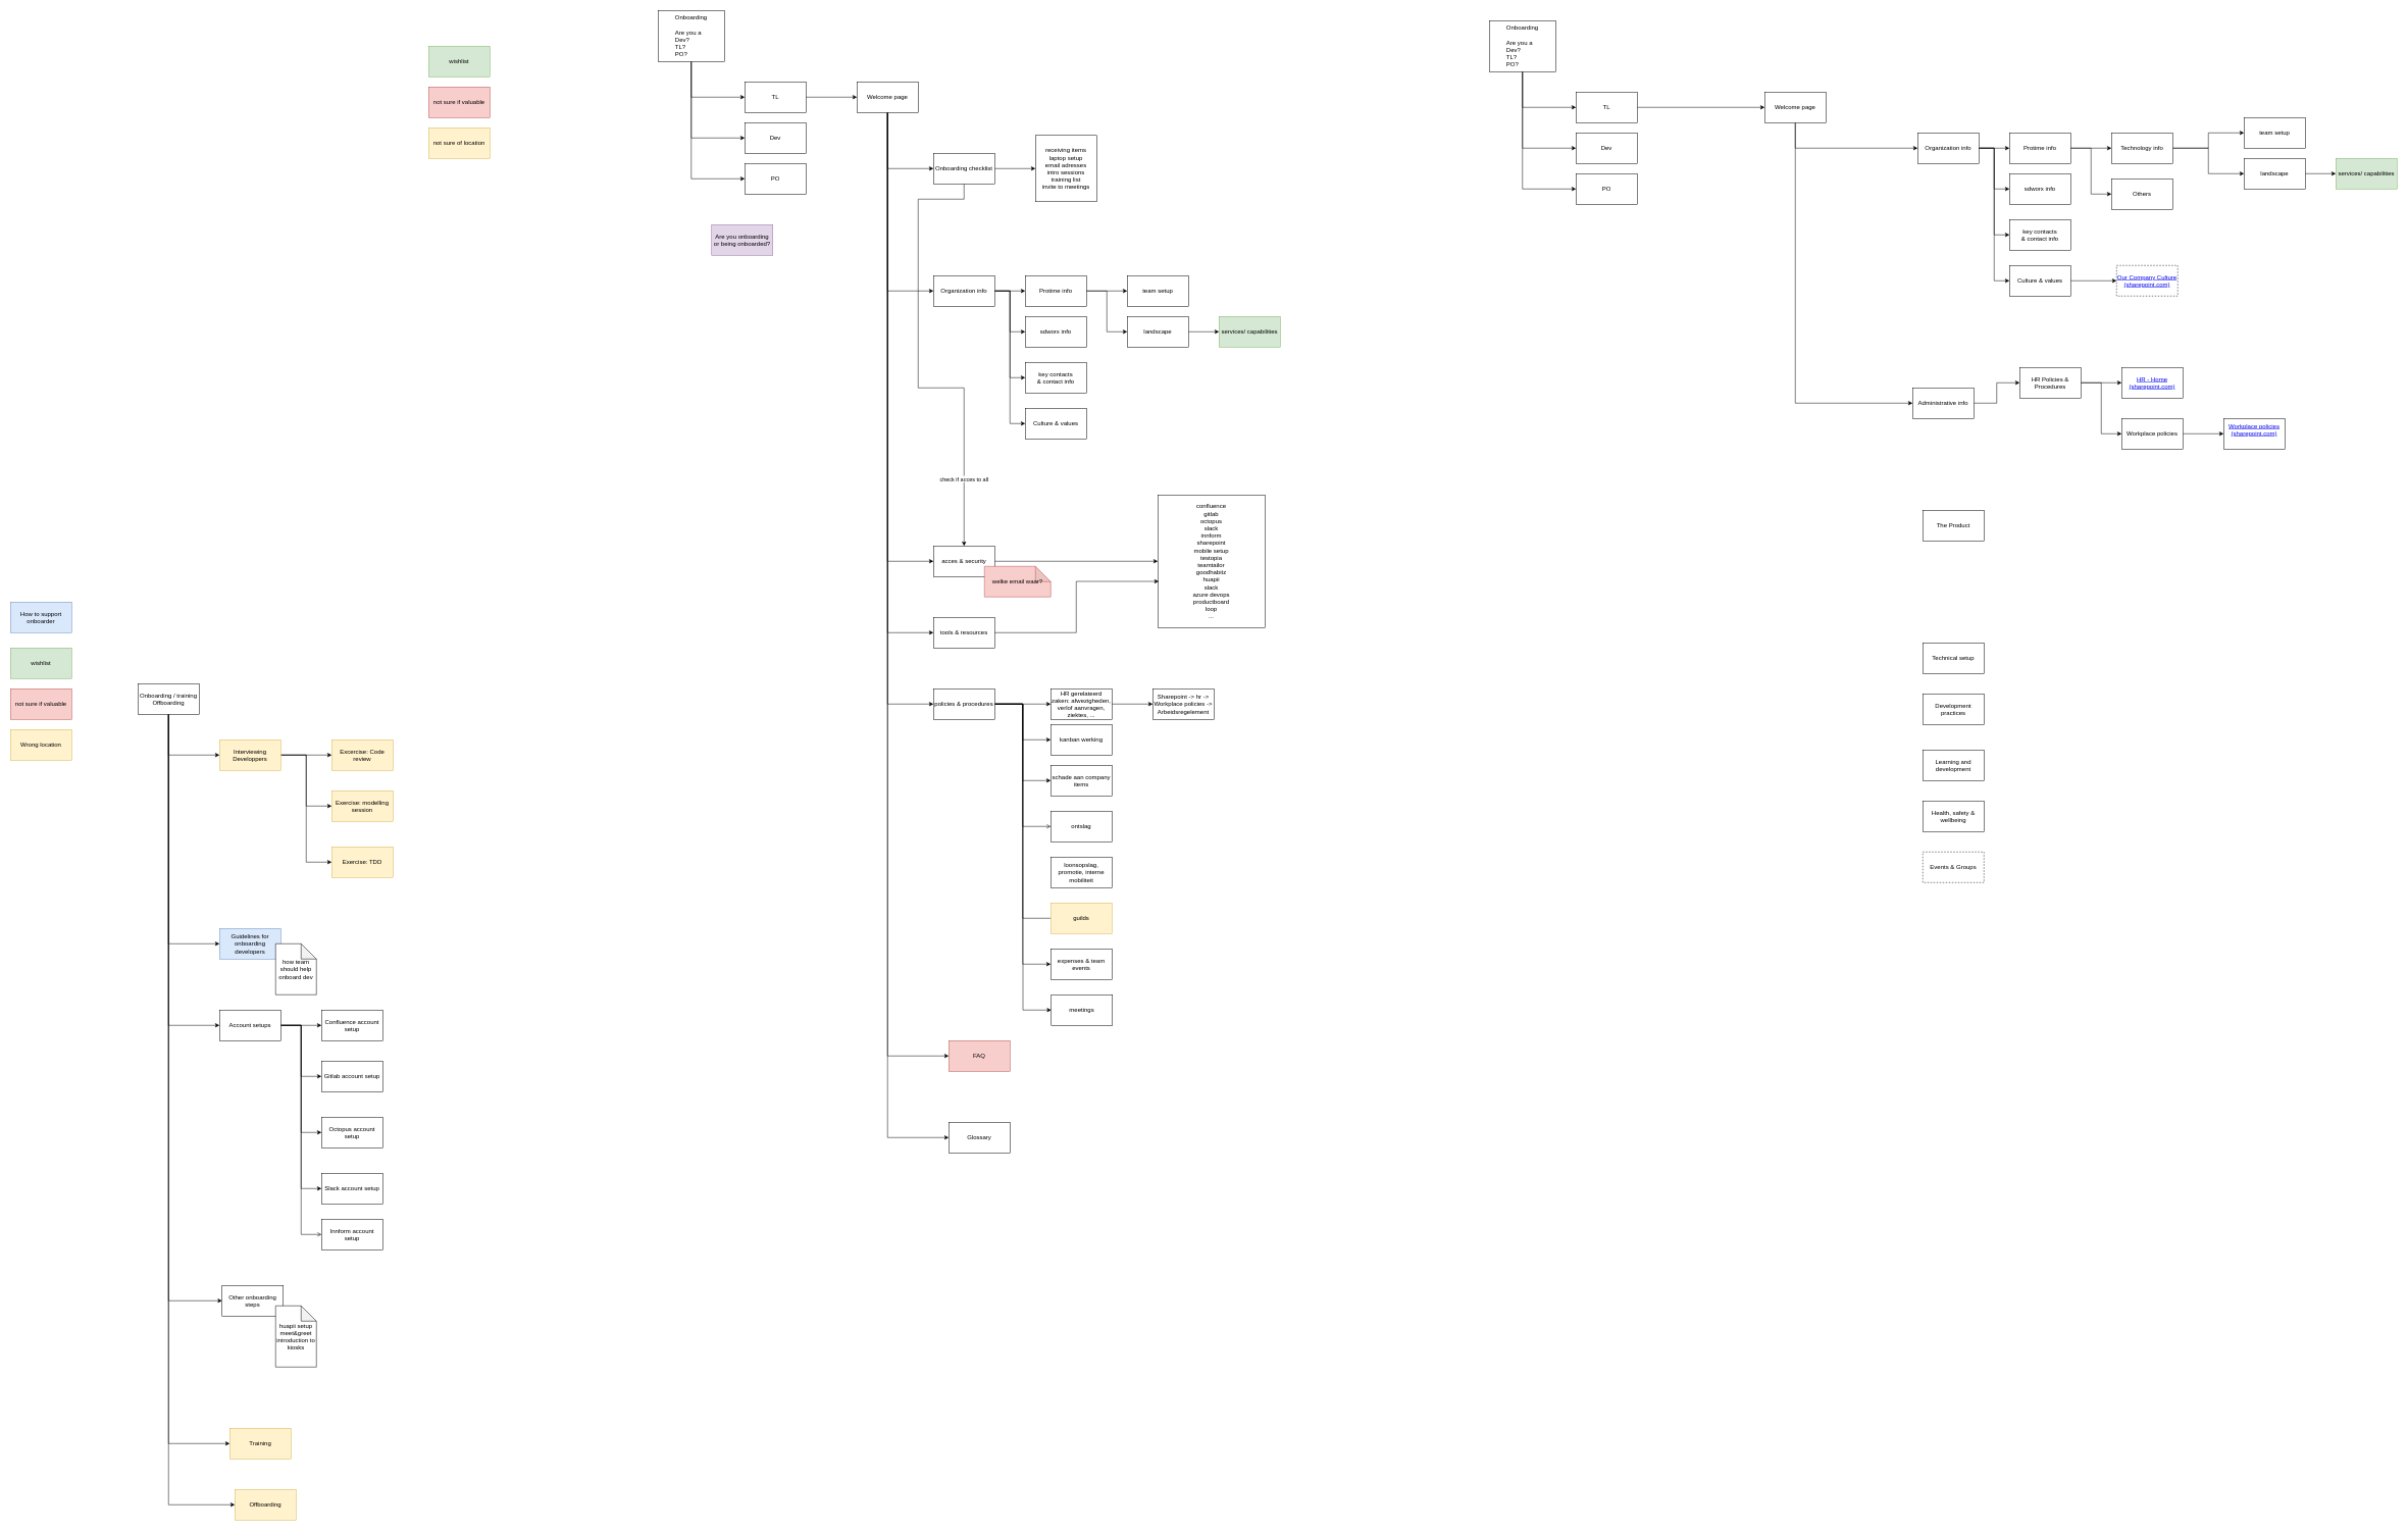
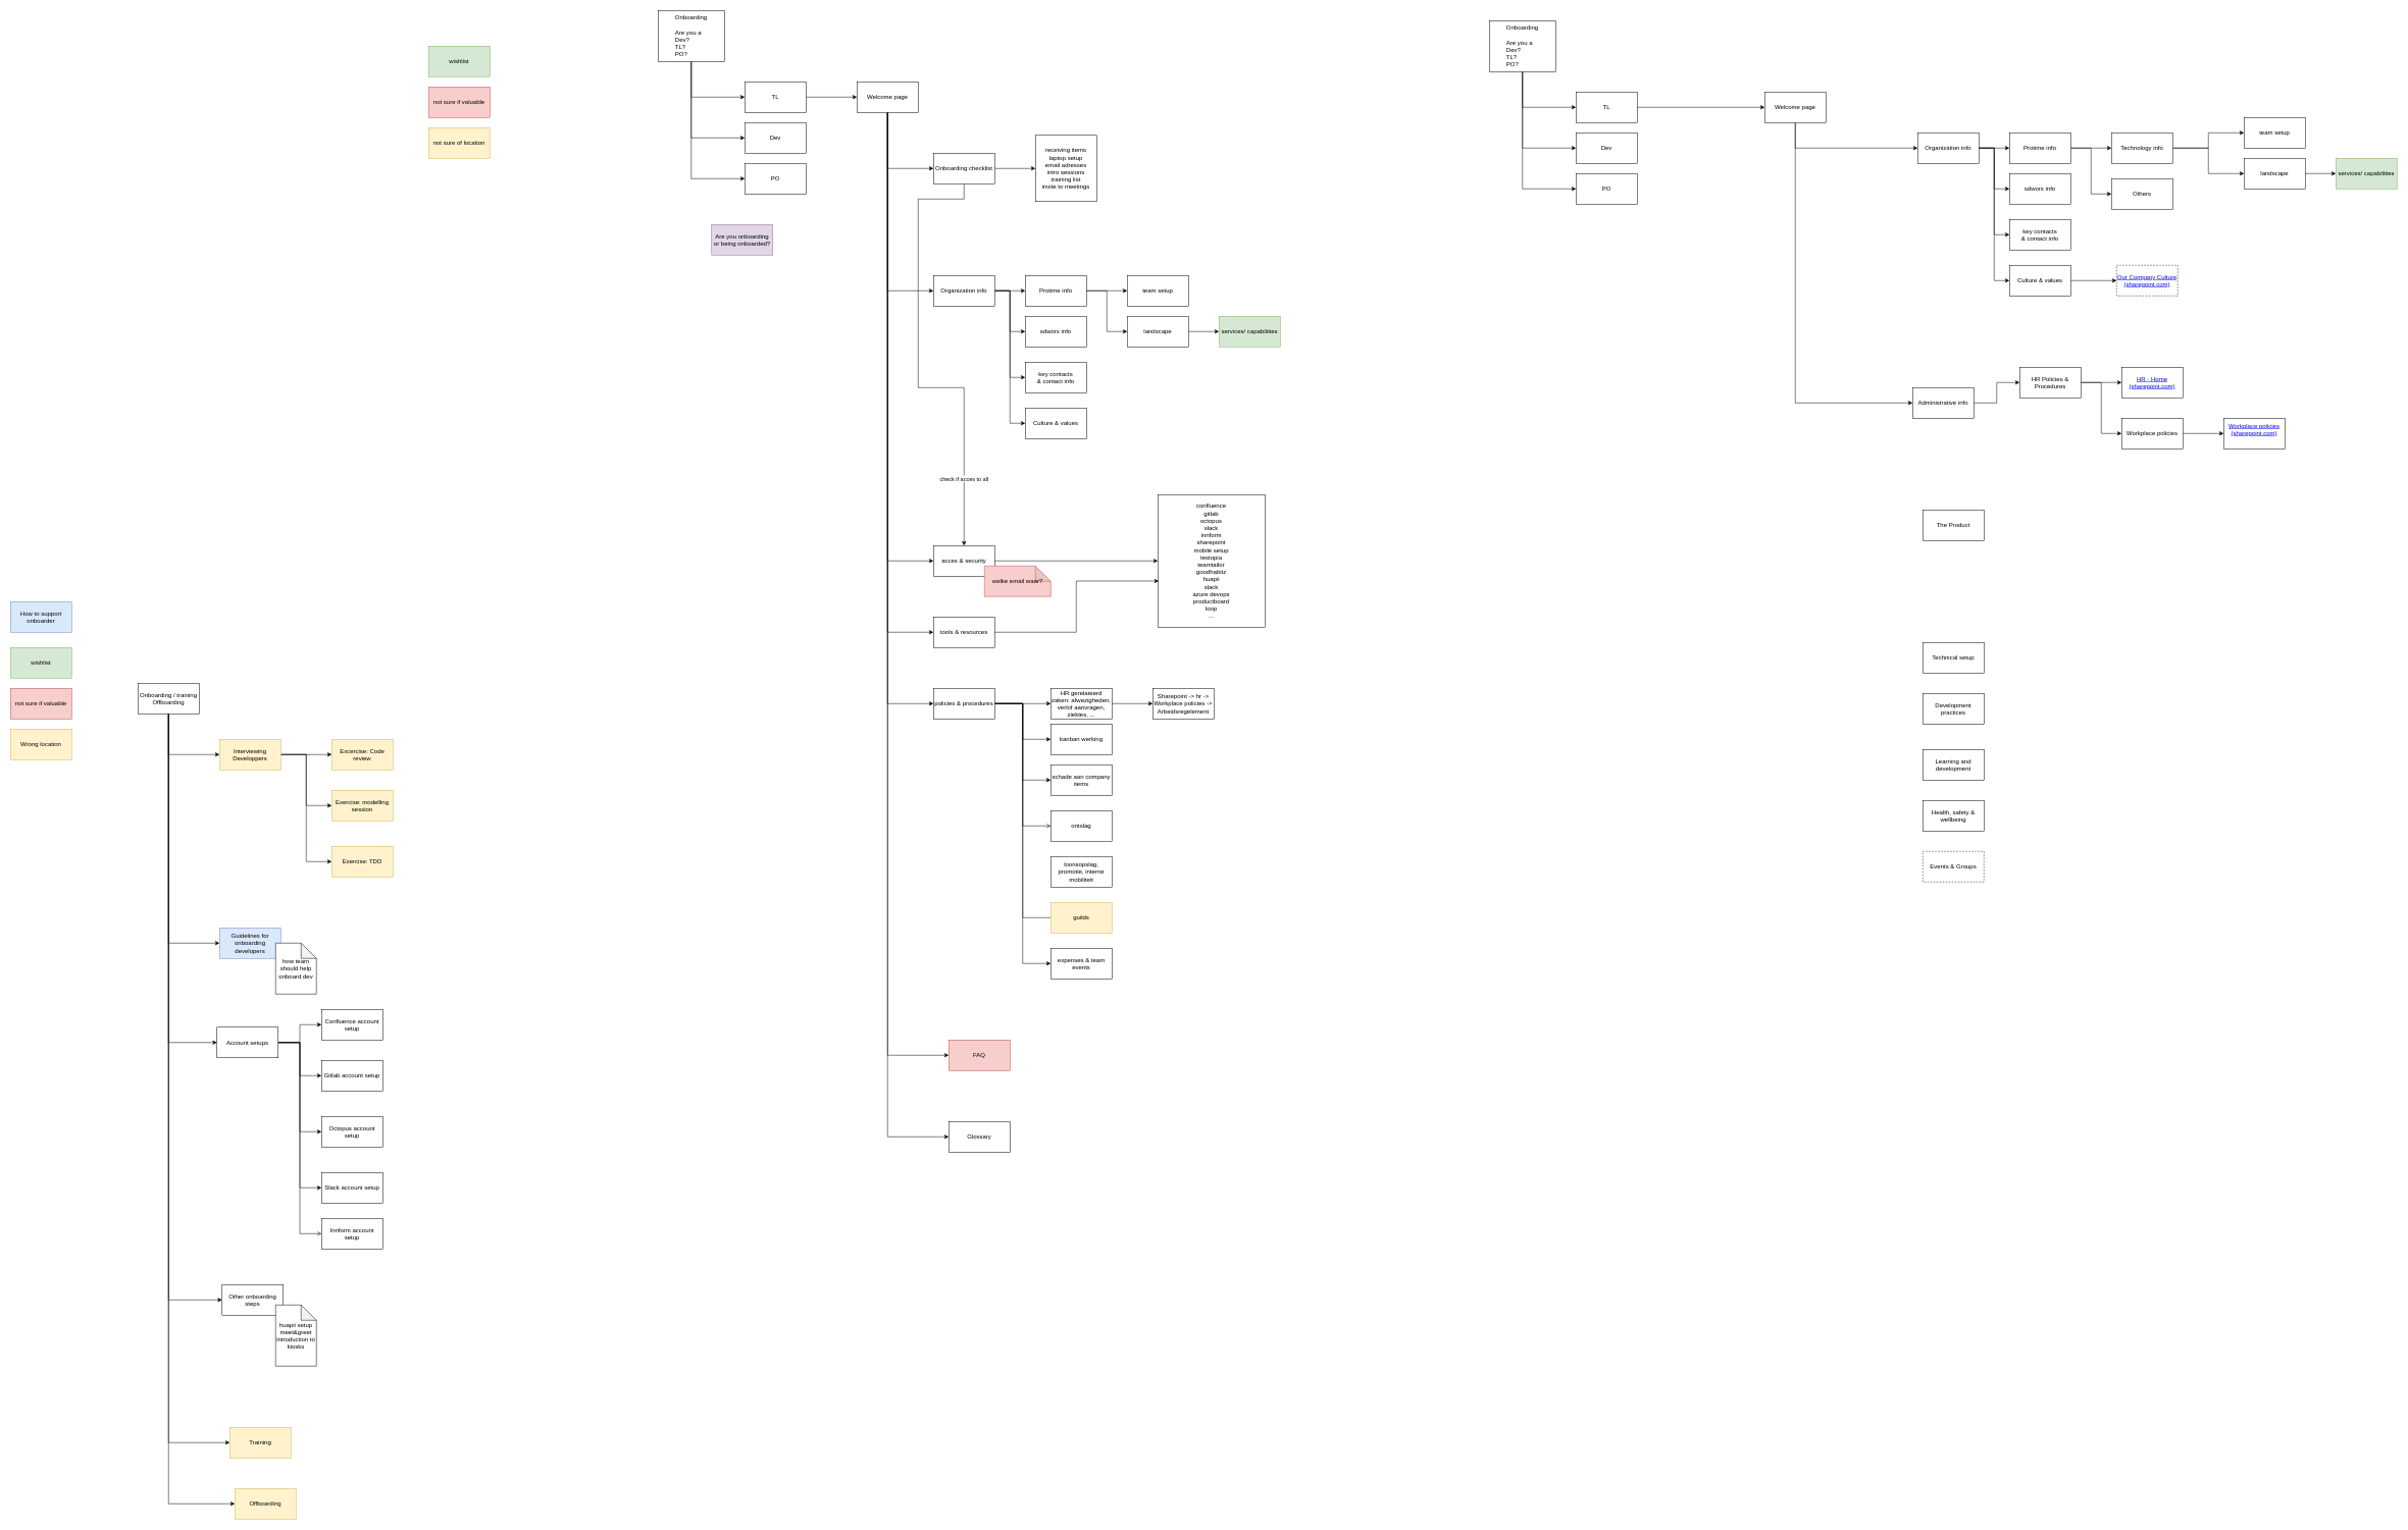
- <mxCell id="38" style="edgeStyle=orthogonalEdgeStyle;rounded=0;orthogonalLoop=1;jettySize=auto;html=1;exitX=1;exitY=0.5;exitDx=0;exitDy=0;entryX=0;entryY=0.5;entryDx=0;entryDy=0;" parent="1" source="39" target="64" edge="1"><mxGeometry relative="1" as="geometry" /></mxCell>
- <mxCell id="64" value="meetings" style="rounded=0;whiteSpace=wrap;html=1;" parent="1" vertex="1"><mxGeometry x="2061" y="1950" width="120" height="60" as="geometry" /></mxCell>
- <mxCell id="131" value="Account setups" style="rounded=0;whiteSpace=wrap;html=1;" vertex="1" parent="1"><mxGeometry x="430" y="1980" width="120" height="60" as="geometry" /></mxCell>
+ <mxCell id="131" value="Account setups" style="rounded=0;whiteSpace=wrap;html=1;" vertex="1" parent="1"><mxGeometry x="425" y="2015" width="120" height="60" as="geometry" /></mxCell>
